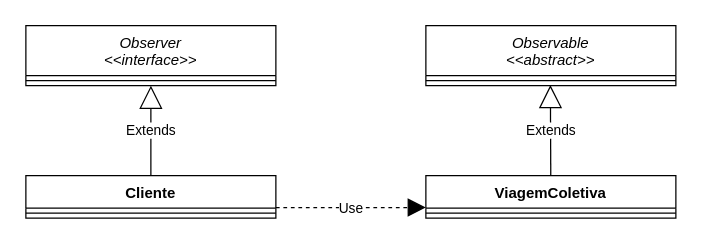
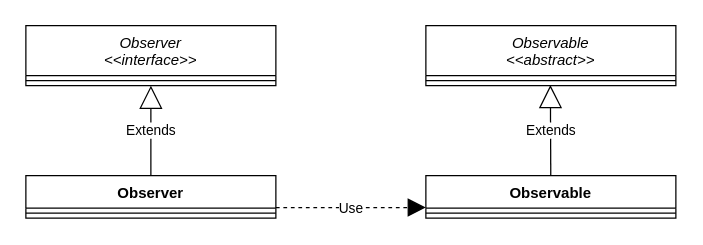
- <mxCell id="4" value="Cliente" style="swimlane;fontStyle=1;align=center;verticalAlign=top;childLayout=stackLayout;horizontal=1;startSize=26;horizontalStack=0;resizeParent=1;resizeParentMax=0;resizeLast=0;collapsible=1;marginBottom=0;" parent="1" vertex="1"><mxGeometry x="20" y="140" width="200" height="34" as="geometry" /></mxCell>
+ <mxCell id="4" value="Observer" style="swimlane;fontStyle=1;align=center;verticalAlign=top;childLayout=stackLayout;horizontal=1;startSize=26;horizontalStack=0;resizeParent=1;resizeParentMax=0;resizeLast=0;collapsible=1;marginBottom=0;" parent="1" vertex="1"><mxGeometry x="20" y="140" width="200" height="34" as="geometry" /></mxCell>
- <mxCell id="6" value="ViagemColetiva" style="swimlane;fontStyle=1;align=center;verticalAlign=top;childLayout=stackLayout;horizontal=1;startSize=26;horizontalStack=0;resizeParent=1;resizeParentMax=0;resizeLast=0;collapsible=1;marginBottom=0;" parent="1" vertex="1"><mxGeometry x="340" y="140" width="200" height="34" as="geometry" /></mxCell>
+ <mxCell id="6" value="Observable" style="swimlane;fontStyle=1;align=center;verticalAlign=top;childLayout=stackLayout;horizontal=1;startSize=26;horizontalStack=0;resizeParent=1;resizeParentMax=0;resizeLast=0;collapsible=1;marginBottom=0;" parent="1" vertex="1"><mxGeometry x="340" y="140" width="200" height="34" as="geometry" /></mxCell>
